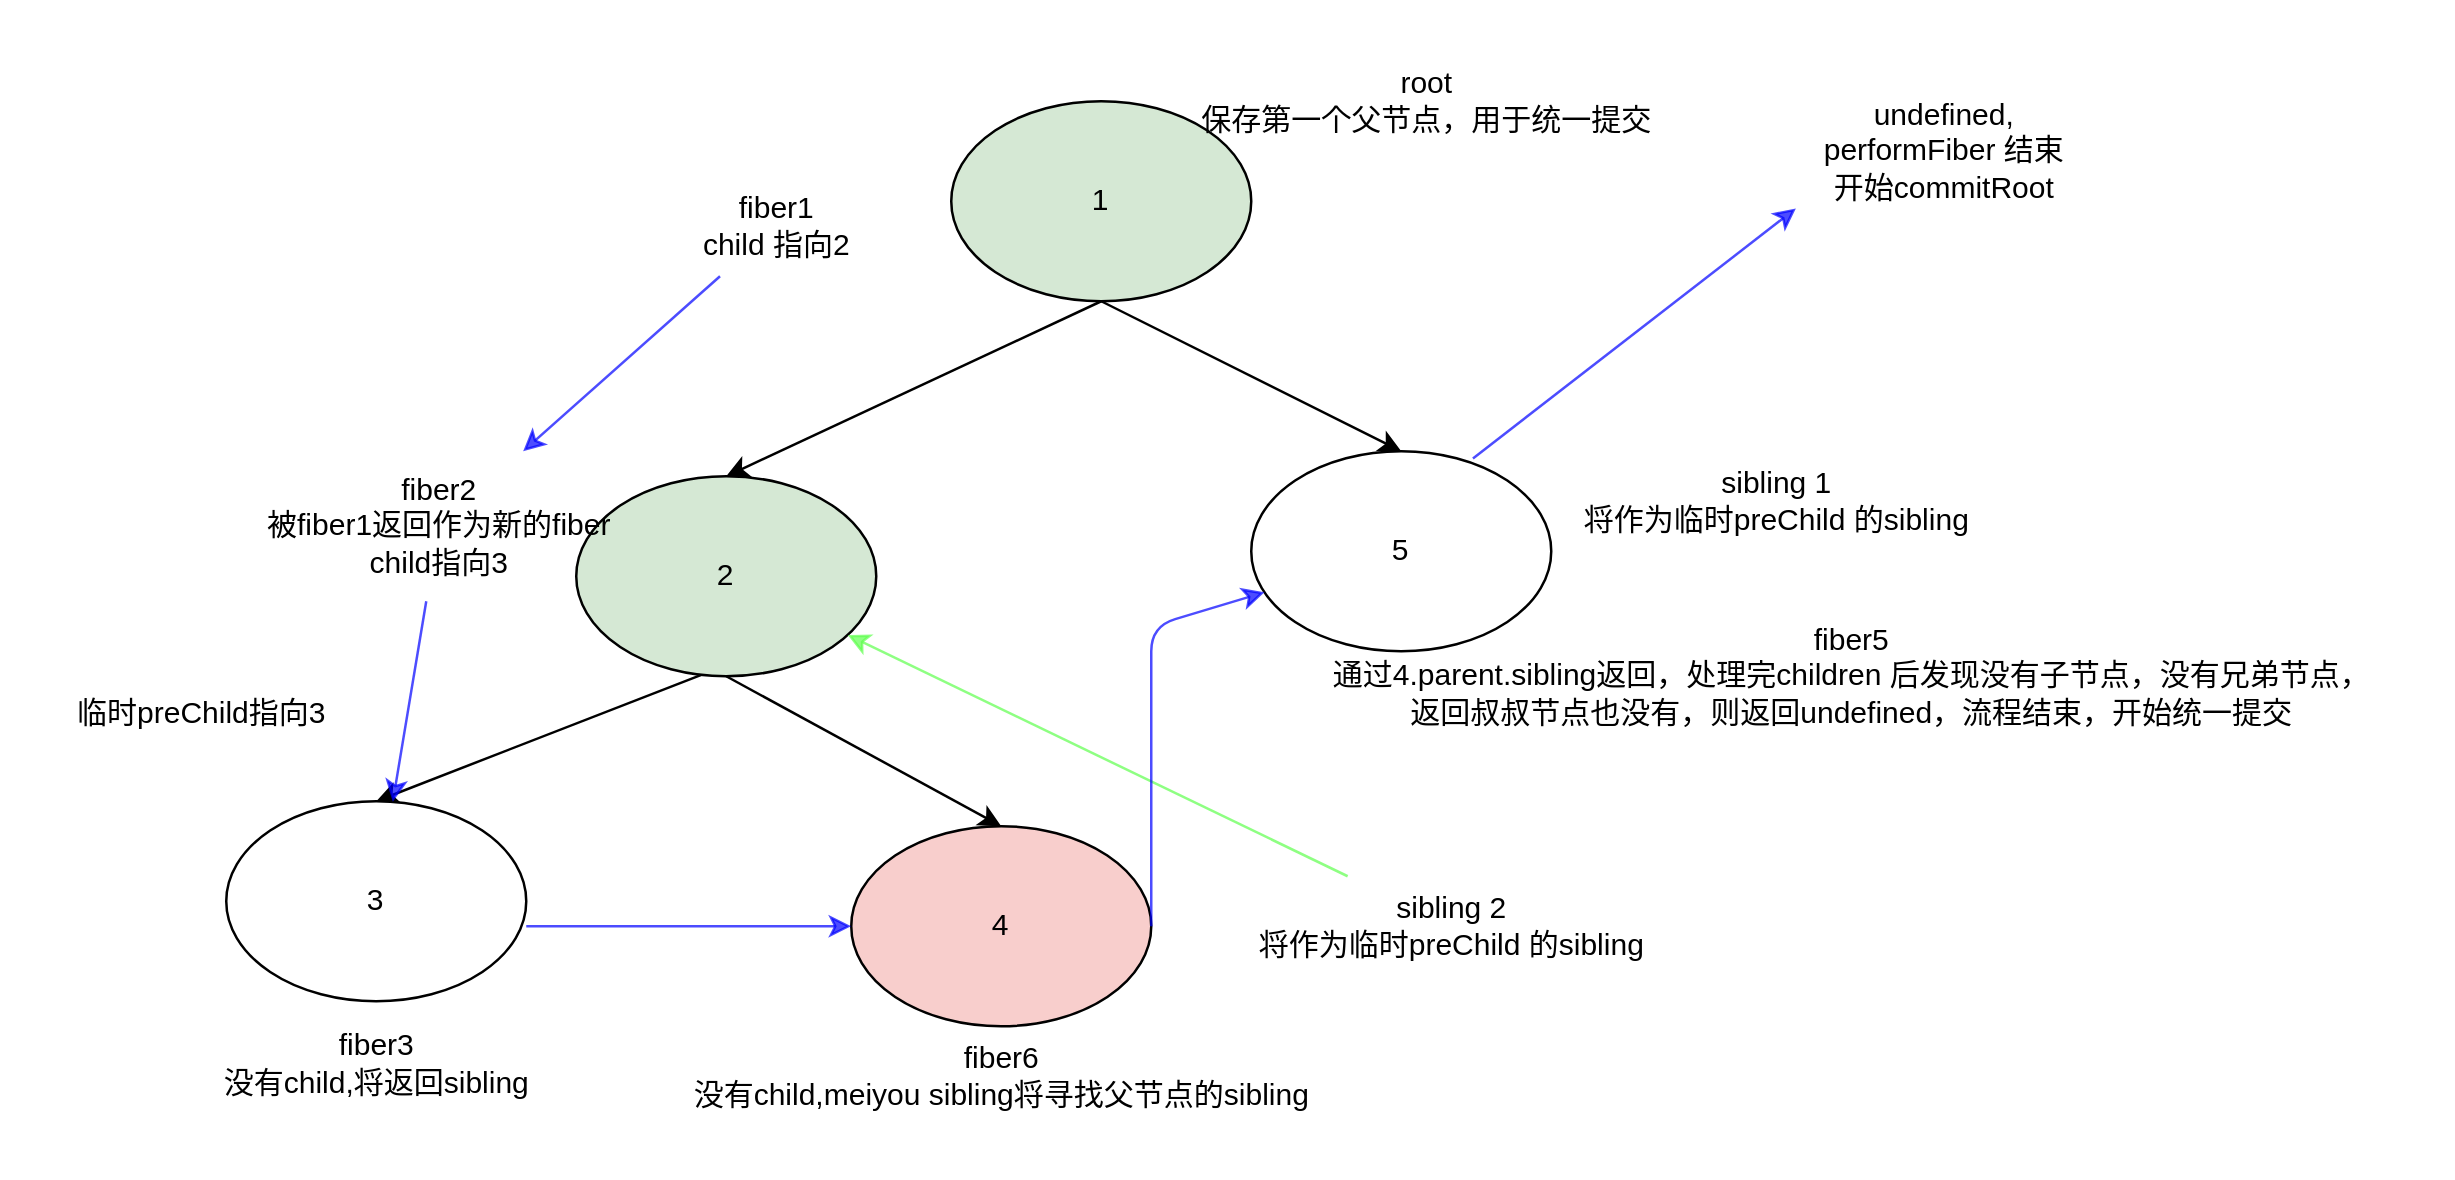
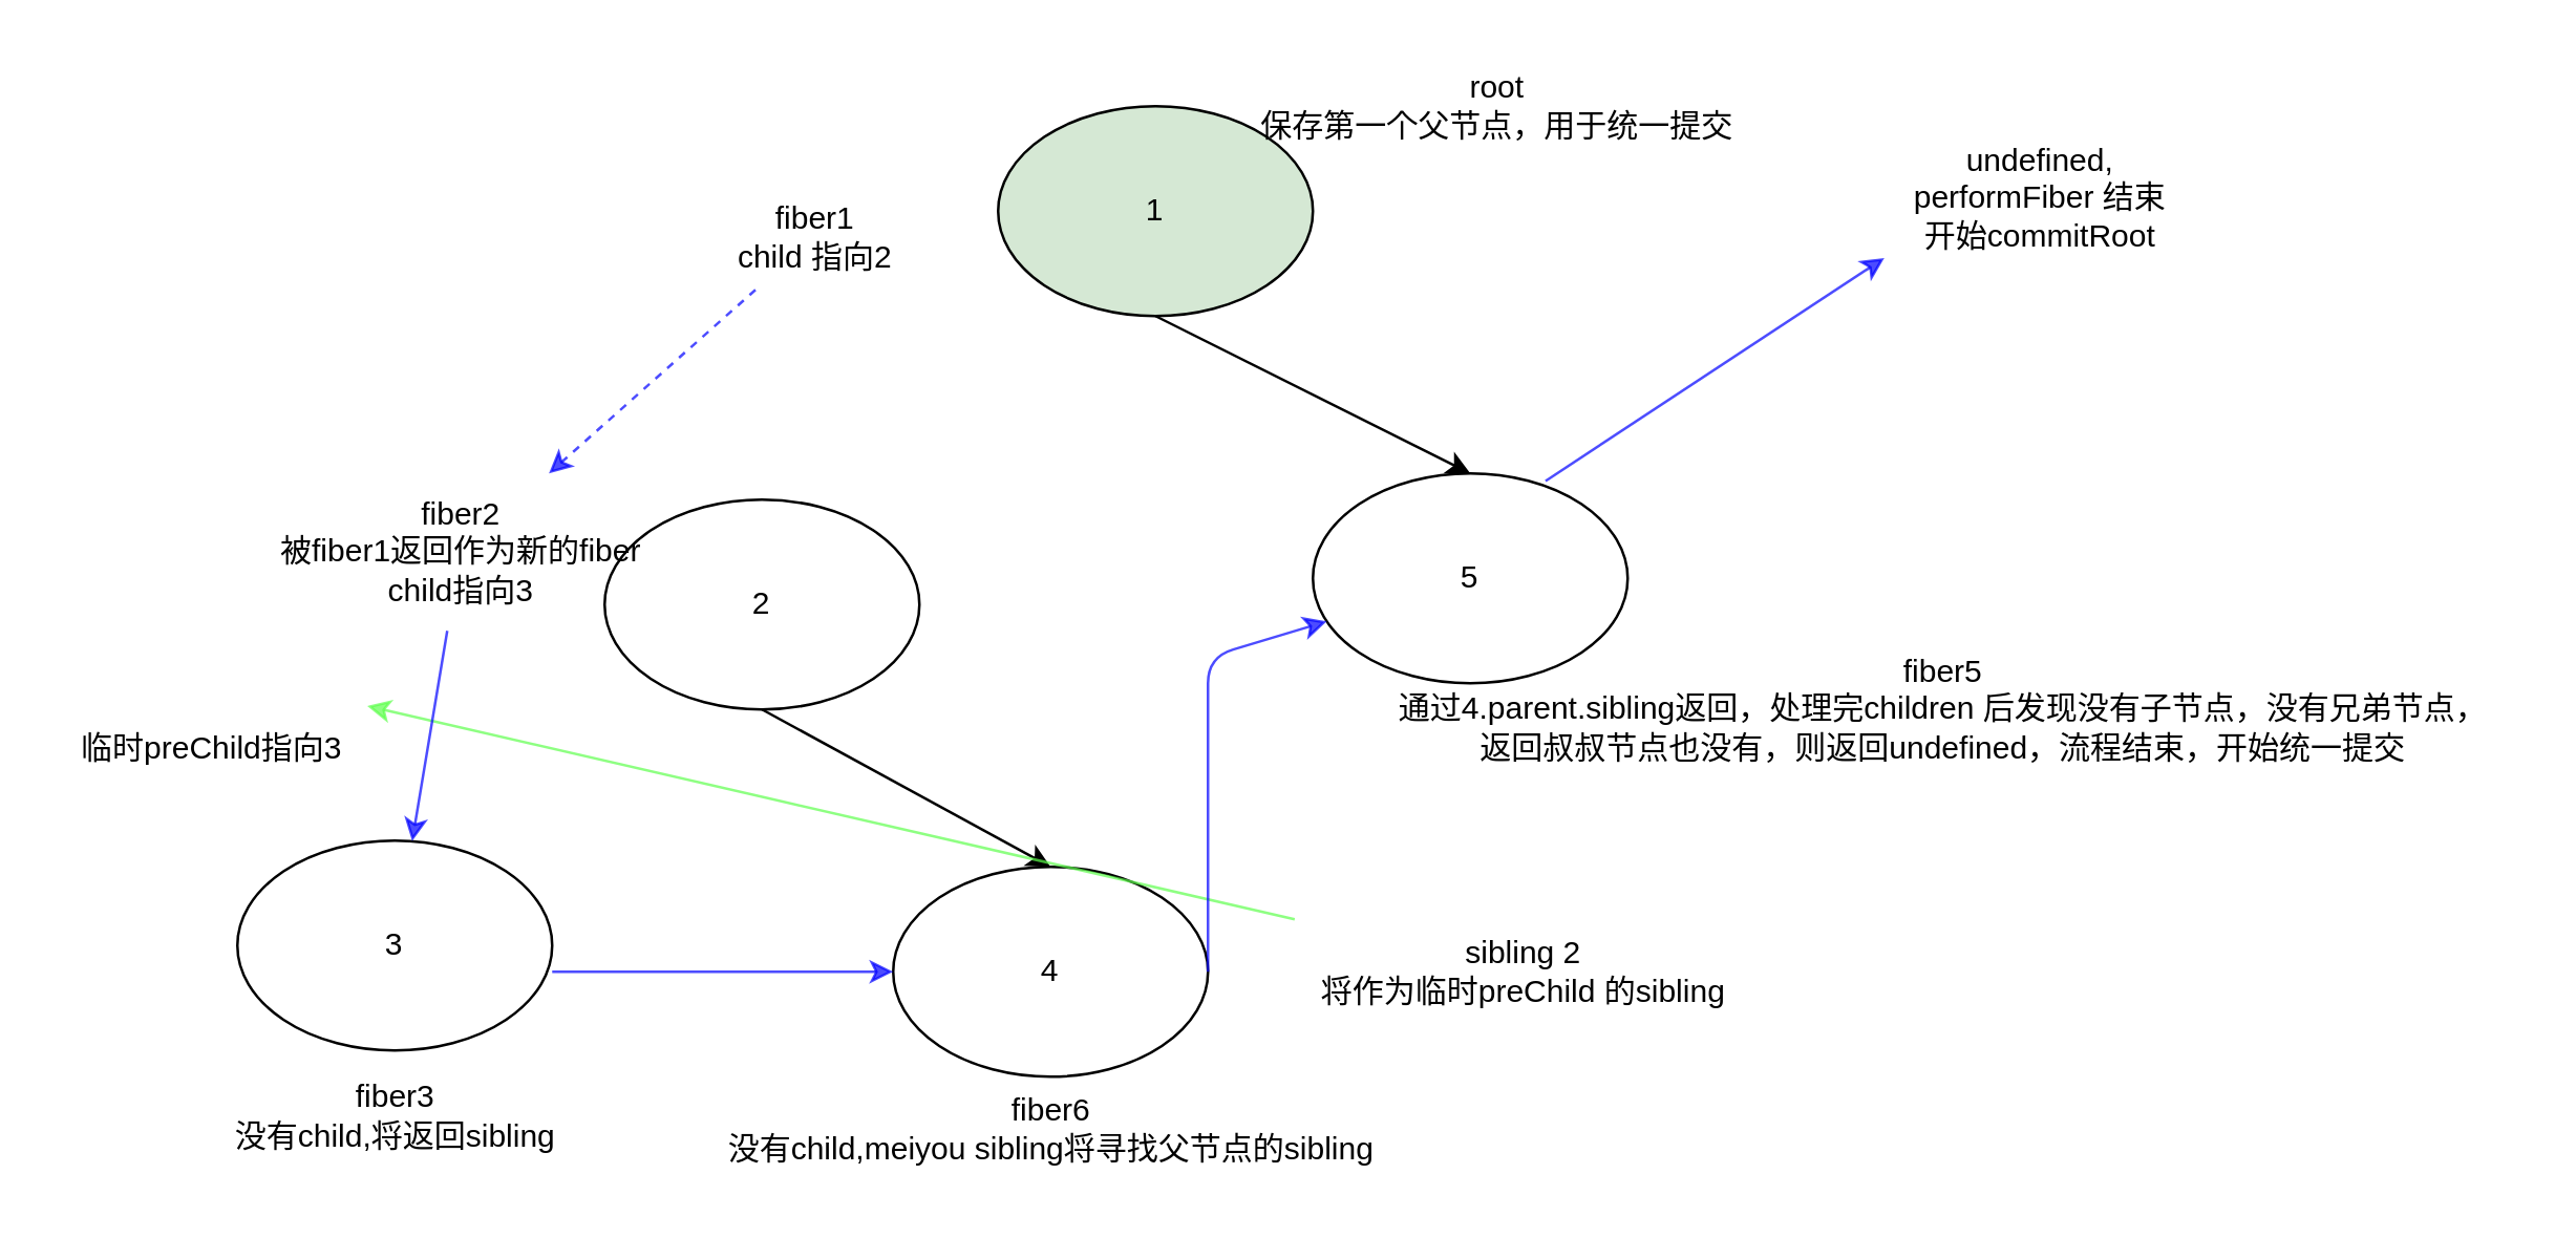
- <mxCell id="26" value="undefined,&lt;br&gt;performFiber 结束&lt;br&gt;开始commitRoot" style="text;html=1;align=center;verticalAlign=middle;resizable=0;points=[];autosize=1;strokeColor=none;fillColor=none;" vertex="1" parent="1"><mxGeometry x="717" y="30" width="120" height="60" as="geometry" /></mxCell>
+ <mxCell id="26" value="undefined,&lt;br&gt;performFiber 结束&lt;br&gt;开始commitRoot" style="text;html=1;align=center;verticalAlign=middle;resizable=0;points=[];autosize=1;strokeColor=none;fillColor=none;" vertex="1" parent="1"><mxGeometry x="717" y="45" width="120" height="60" as="geometry" /></mxCell>
- <mxCell id="21" value="" style="edgeStyle=none;orthogonalLoop=1;jettySize=auto;html=1;strokeColor=#0000FF;opacity=70;" edge="1" parent="1" source="11" target="14"><mxGeometry width="80" relative="1" as="geometry"><mxPoint x="210" y="90" as="sourcePoint" /><mxPoint x="290" y="90" as="targetPoint" /><Array as="points" /></mxGeometry></mxCell>
+ <mxCell id="21" value="" style="edgeStyle=none;orthogonalLoop=1;jettySize=auto;html=1;strokeColor=#0000FF;opacity=70;dashed=1;" edge="1" parent="1" source="11" target="14"><mxGeometry width="80" relative="1" as="geometry"><mxPoint x="210" y="90" as="sourcePoint" /><mxPoint x="290" y="90" as="targetPoint" /><Array as="points" /></mxGeometry></mxCell>
- <mxCell id="2" style="edgeStyle=none;html=1;exitX=0.5;exitY=1;exitDx=0;exitDy=0;entryX=0.5;entryY=0;entryDx=0;entryDy=0;" edge="1" parent="1" source="4" target="7"><mxGeometry relative="1" as="geometry" /></mxCell>
- <mxCell id="12" value="sibling 1&lt;br&gt;将作为临时preChild 的sibling" style="text;html=1;align=center;verticalAlign=middle;resizable=0;points=[];autosize=1;strokeColor=none;fillColor=none;" vertex="1" parent="1"><mxGeometry x="620" y="180" width="180" height="40" as="geometry" /></mxCell>
- <mxCell id="7" value="2" style="ellipse;whiteSpace=wrap;html=1;fillColor=#d5e8d4;" vertex="1" parent="1"><mxGeometry x="230" y="190" width="120" height="80" as="geometry" /></mxCell>
+ <mxCell id="7" value="2" style="ellipse;whiteSpace=wrap;html=1;" vertex="1" parent="1"><mxGeometry x="230" y="190" width="120" height="80" as="geometry" /></mxCell>
- <mxCell id="16" style="edgeStyle=none;html=1;strokeColor=#5EFF4D;opacity=70;" edge="1" parent="1" source="17" target="7"><mxGeometry relative="1" as="geometry" /></mxCell>
+ <mxCell id="16" style="edgeStyle=none;html=1;entryX=0.996;entryY=-0.044;entryDx=0;entryDy=0;entryPerimeter=0;strokeColor=#5EFF4D;opacity=70;" edge="1" parent="1" source="17" target="15"><mxGeometry relative="1" as="geometry" /></mxCell>
- <mxCell id="5" style="edgeStyle=none;html=1;entryX=0.5;entryY=0;entryDx=0;entryDy=0;exitX=0.415;exitY=0.994;exitDx=0;exitDy=0;exitPerimeter=0;" edge="1" parent="1" source="7" target="9"><mxGeometry relative="1" as="geometry"><mxPoint x="290" y="270" as="sourcePoint" /></mxGeometry></mxCell>
- <mxCell id="10" value="4" style="ellipse;whiteSpace=wrap;html=1;fillColor=#f8cecc;" vertex="1" parent="1"><mxGeometry x="340" y="330" width="120" height="80" as="geometry" /></mxCell>
+ <mxCell id="10" value="4" style="ellipse;whiteSpace=wrap;html=1;" vertex="1" parent="1"><mxGeometry x="340" y="330" width="120" height="80" as="geometry" /></mxCell>
